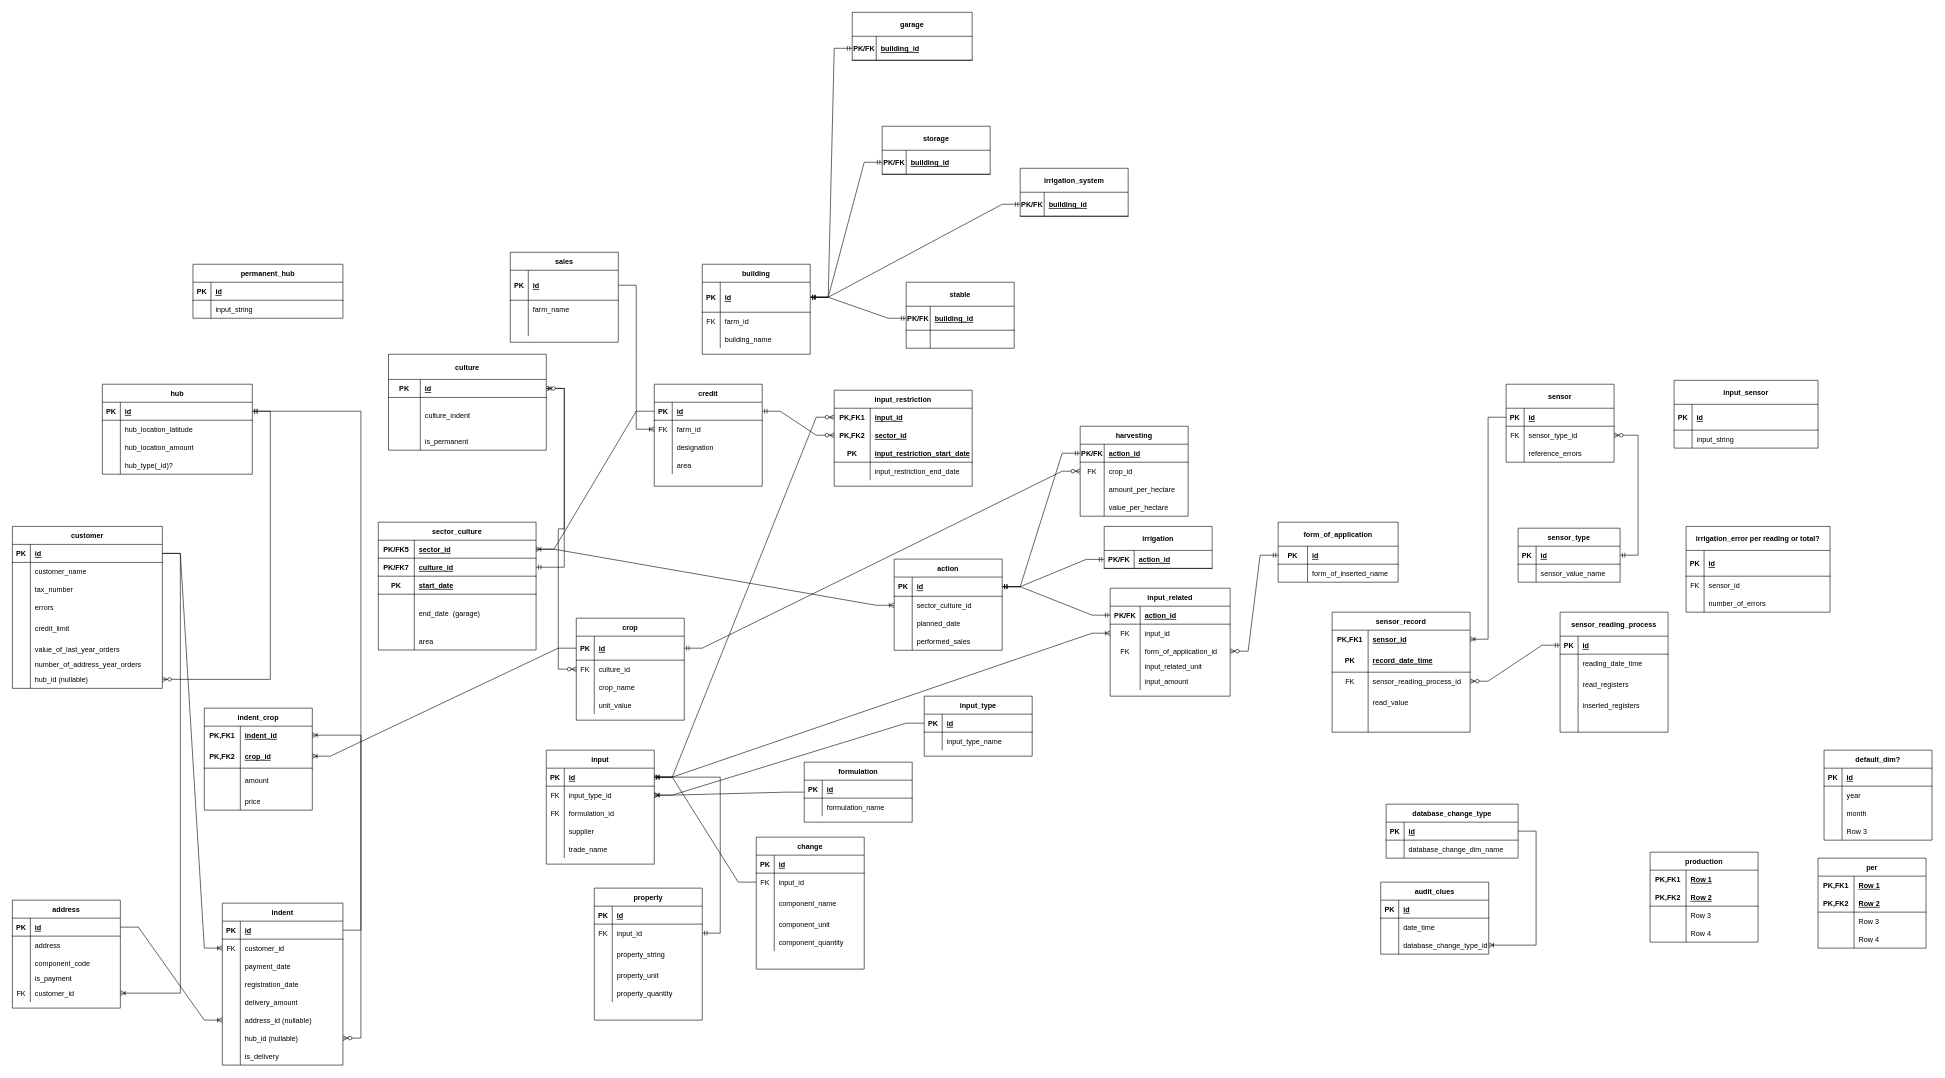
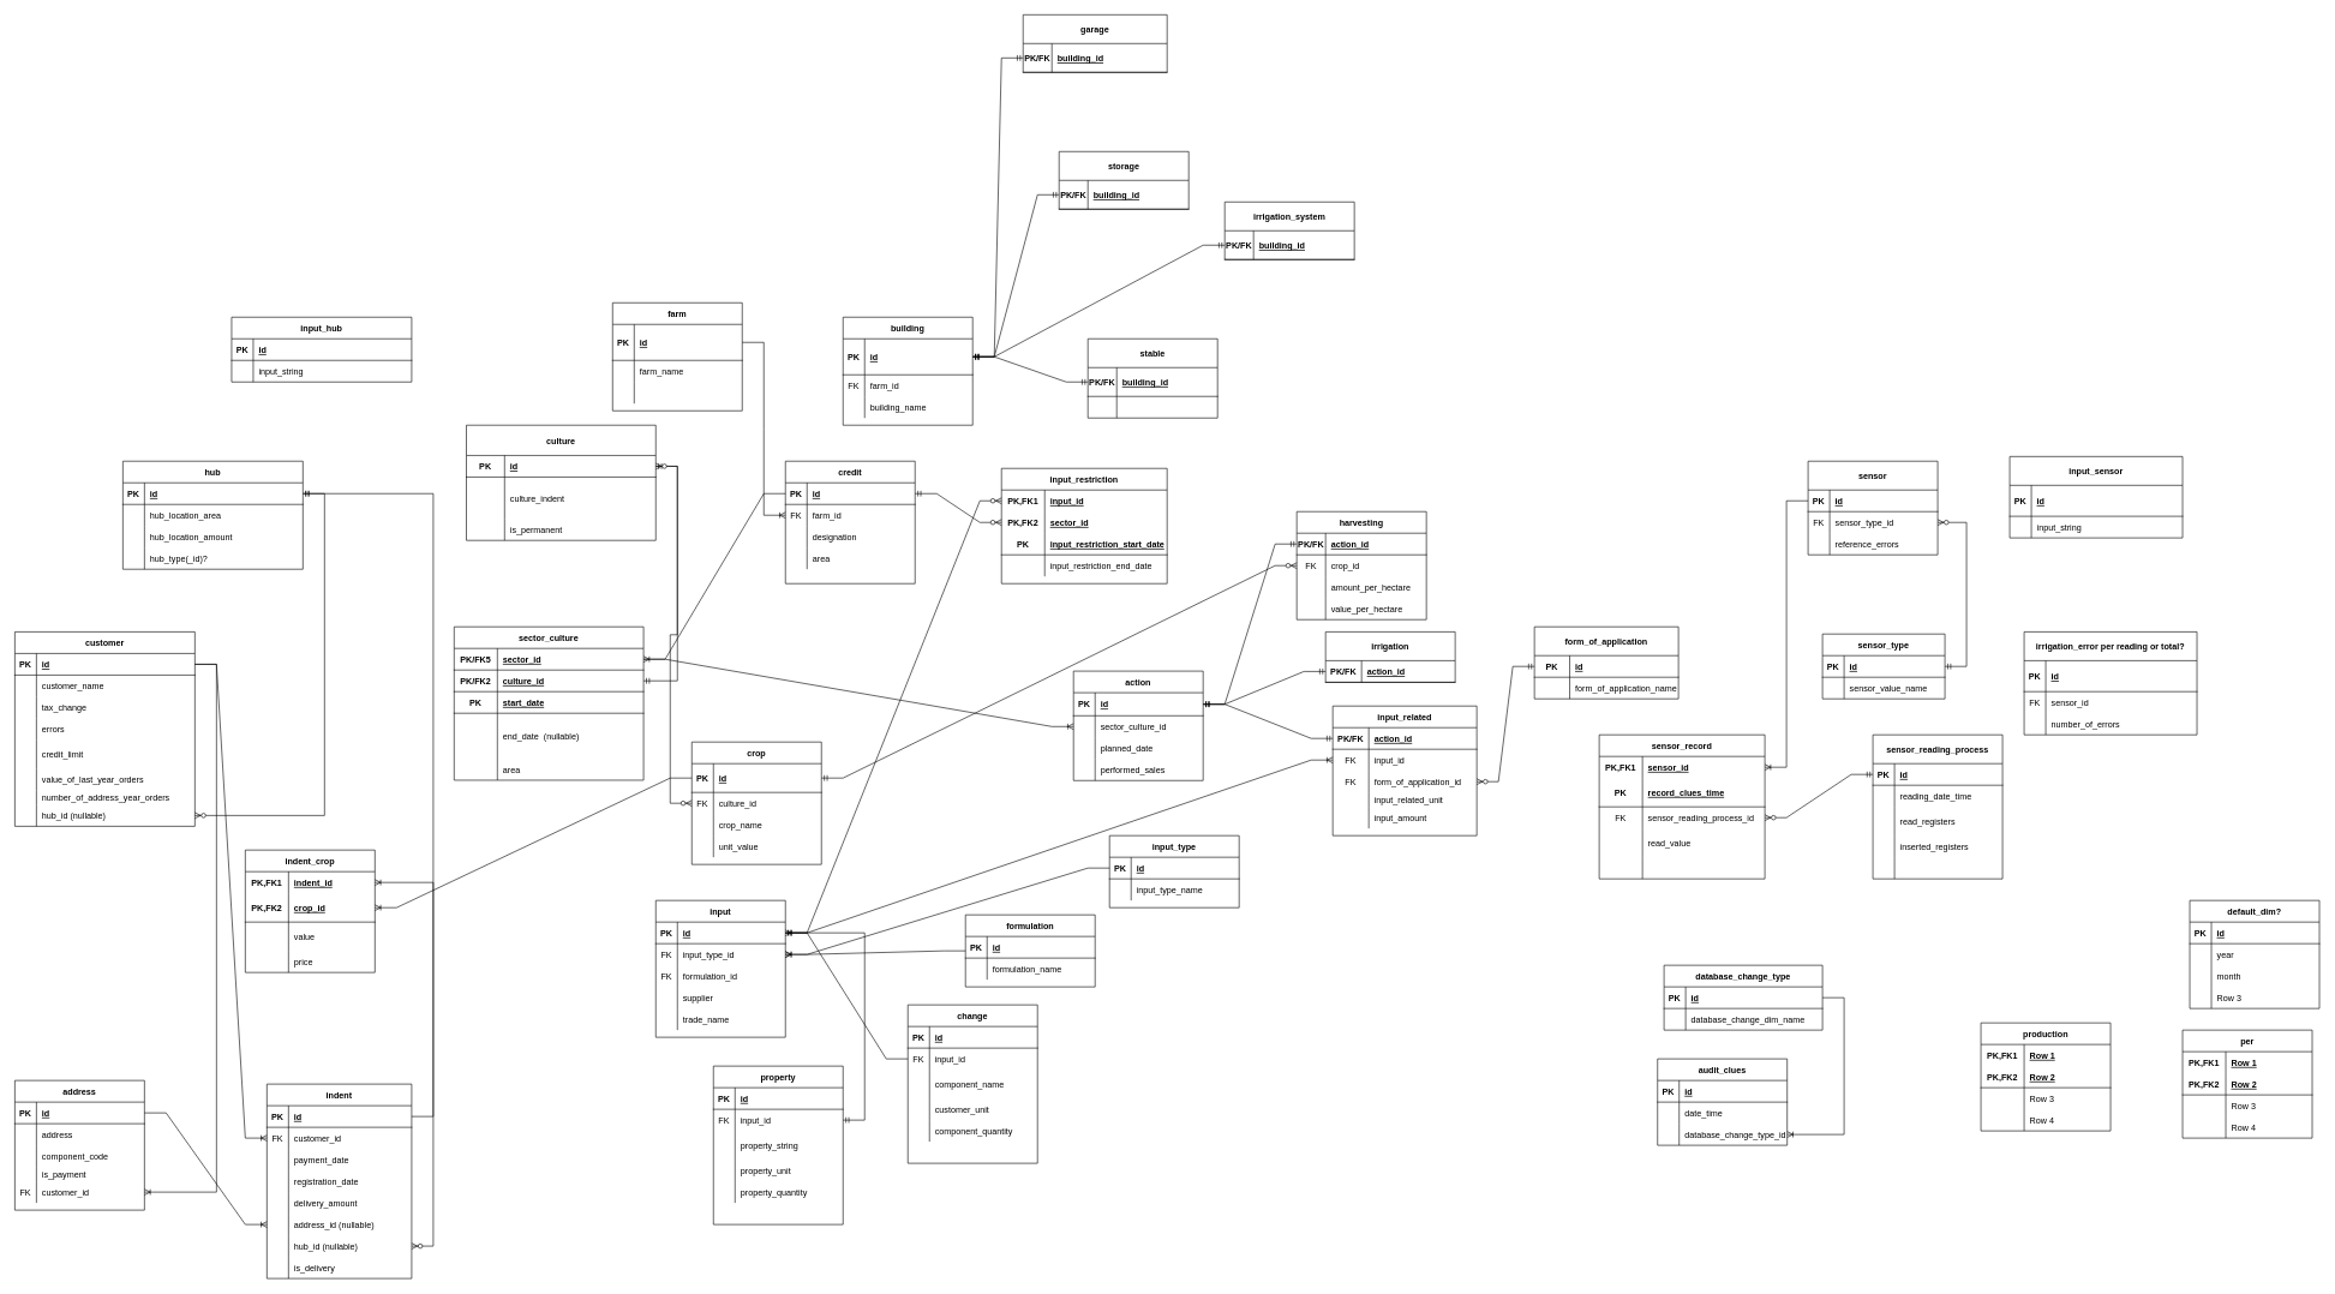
- <mxCell id="365" value="sales" style="shape=table;startSize=30;container=1;collapsible=1;childLayout=tableLayout;fixedRows=1;rowLines=0;fontStyle=1;align=center;resizeLast=1;" parent="1" vertex="1"><mxGeometry x="850" y="420" width="180" height="150" as="geometry" /></mxCell>
+ <mxCell id="365" value="farm" style="shape=table;startSize=30;container=1;collapsible=1;childLayout=tableLayout;fixedRows=1;rowLines=0;fontStyle=1;align=center;resizeLast=1;" parent="1" vertex="1"><mxGeometry x="850" y="420" width="180" height="150" as="geometry" /></mxCell>
- <mxCell id="450" value="permanent_hub" style="shape=table;startSize=30;container=1;collapsible=1;childLayout=tableLayout;fixedRows=1;rowLines=0;fontStyle=1;align=center;resizeLast=1;direction=east;" parent="1" vertex="1"><mxGeometry x="321" y="440" width="250" height="90.0" as="geometry" /></mxCell>
+ <mxCell id="450" value="input_hub" style="shape=table;startSize=30;container=1;collapsible=1;childLayout=tableLayout;fixedRows=1;rowLines=0;fontStyle=1;align=center;resizeLast=1;direction=east;" parent="1" vertex="1"><mxGeometry x="321" y="440" width="250" height="90.0" as="geometry" /></mxCell>
- <mxCell id="443" value="hub_location_latitude" style="shape=partialRectangle;connectable=0;fillColor=none;top=0;left=0;bottom=0;right=0;align=left;spacingLeft=6;overflow=hidden;" parent="441" vertex="1"><mxGeometry x="30" width="220" height="30" as="geometry"><mxRectangle width="220" height="30" as="alternateBounds" /></mxGeometry></mxCell>
+ <mxCell id="443" value="hub_location_area" style="shape=partialRectangle;connectable=0;fillColor=none;top=0;left=0;bottom=0;right=0;align=left;spacingLeft=6;overflow=hidden;" parent="441" vertex="1"><mxGeometry x="30" width="220" height="30" as="geometry"><mxRectangle width="220" height="30" as="alternateBounds" /></mxGeometry></mxCell>
- <mxCell id="58" value="PK/FK7" style="shape=partialRectangle;connectable=0;fillColor=none;top=0;left=0;bottom=0;right=0;fontStyle=1;overflow=hidden;" parent="57" vertex="1"><mxGeometry width="60" height="30" as="geometry"><mxRectangle width="60" height="30" as="alternateBounds" /></mxGeometry></mxCell>
+ <mxCell id="58" value="PK/FK2" style="shape=partialRectangle;connectable=0;fillColor=none;top=0;left=0;bottom=0;right=0;fontStyle=1;overflow=hidden;" parent="57" vertex="1"><mxGeometry width="60" height="30" as="geometry"><mxRectangle width="60" height="30" as="alternateBounds" /></mxGeometry></mxCell>
- <mxCell id="428" value="form_of_inserted_name" style="shape=partialRectangle;connectable=0;fillColor=none;top=0;left=0;bottom=0;right=0;align=left;spacingLeft=6;fontStyle=0;overflow=hidden;" parent="426" vertex="1"><mxGeometry x="49" width="151" height="30" as="geometry"><mxRectangle width="151" height="30" as="alternateBounds" /></mxGeometry></mxCell>
+ <mxCell id="428" value="form_of_application_name" style="shape=partialRectangle;connectable=0;fillColor=none;top=0;left=0;bottom=0;right=0;align=left;spacingLeft=6;fontStyle=0;overflow=hidden;" parent="426" vertex="1"><mxGeometry x="49" width="151" height="30" as="geometry"><mxRectangle width="151" height="30" as="alternateBounds" /></mxGeometry></mxCell>
- <mxCell id="11" value="tax_number" style="shape=partialRectangle;connectable=0;fillColor=none;top=0;left=0;bottom=0;right=0;align=left;spacingLeft=6;overflow=hidden;" parent="9" vertex="1"><mxGeometry x="30" width="220" height="30" as="geometry"><mxRectangle width="220" height="30" as="alternateBounds" /></mxGeometry></mxCell>
+ <mxCell id="11" value="tax_change" style="shape=partialRectangle;connectable=0;fillColor=none;top=0;left=0;bottom=0;right=0;align=left;spacingLeft=6;overflow=hidden;" parent="9" vertex="1"><mxGeometry x="30" width="220" height="30" as="geometry"><mxRectangle width="220" height="30" as="alternateBounds" /></mxGeometry></mxCell>
- <mxCell id="65" value="end_date  (garage)" style="shape=partialRectangle;connectable=0;fillColor=none;top=0;left=0;bottom=0;right=0;align=left;spacingLeft=6;overflow=hidden;" parent="63" vertex="1"><mxGeometry x="60" width="203" height="63" as="geometry"><mxRectangle width="203" height="63" as="alternateBounds" /></mxGeometry></mxCell>
+ <mxCell id="65" value="end_date  (nullable)" style="shape=partialRectangle;connectable=0;fillColor=none;top=0;left=0;bottom=0;right=0;align=left;spacingLeft=6;overflow=hidden;" parent="63" vertex="1"><mxGeometry x="60" width="203" height="63" as="geometry"><mxRectangle width="203" height="63" as="alternateBounds" /></mxGeometry></mxCell>
- <mxCell id="253" value="record_date_time" style="shape=partialRectangle;connectable=0;fillColor=none;top=0;left=0;bottom=0;right=0;align=left;spacingLeft=6;fontStyle=5;overflow=hidden;" parent="251" vertex="1"><mxGeometry x="60" width="170" height="40" as="geometry"><mxRectangle width="170" height="40" as="alternateBounds" /></mxGeometry></mxCell>
+ <mxCell id="253" value="record_clues_time" style="shape=partialRectangle;connectable=0;fillColor=none;top=0;left=0;bottom=0;right=0;align=left;spacingLeft=6;fontStyle=5;overflow=hidden;" parent="251" vertex="1"><mxGeometry x="60" width="170" height="40" as="geometry"><mxRectangle width="170" height="40" as="alternateBounds" /></mxGeometry></mxCell>
- <mxCell id="120" value="amount" style="shape=partialRectangle;connectable=0;fillColor=none;top=0;left=0;bottom=0;right=0;align=left;spacingLeft=6;overflow=hidden;" parent="118" vertex="1"><mxGeometry x="60" width="120" height="40" as="geometry"><mxRectangle width="120" height="40" as="alternateBounds" /></mxGeometry></mxCell>
+ <mxCell id="120" value="value" style="shape=partialRectangle;connectable=0;fillColor=none;top=0;left=0;bottom=0;right=0;align=left;spacingLeft=6;overflow=hidden;" parent="118" vertex="1"><mxGeometry x="60" width="120" height="40" as="geometry"><mxRectangle width="120" height="40" as="alternateBounds" /></mxGeometry></mxCell>
- <mxCell id="387" value="component_unit" style="shape=partialRectangle;connectable=0;fillColor=none;top=0;left=0;bottom=0;right=0;align=left;spacingLeft=6;overflow=hidden;" parent="385" vertex="1"><mxGeometry x="30" width="150" height="30" as="geometry"><mxRectangle width="150" height="30" as="alternateBounds" /></mxGeometry></mxCell>
+ <mxCell id="387" value="customer_unit" style="shape=partialRectangle;connectable=0;fillColor=none;top=0;left=0;bottom=0;right=0;align=left;spacingLeft=6;overflow=hidden;" parent="385" vertex="1"><mxGeometry x="30" width="150" height="30" as="geometry"><mxRectangle width="150" height="30" as="alternateBounds" /></mxGeometry></mxCell>
